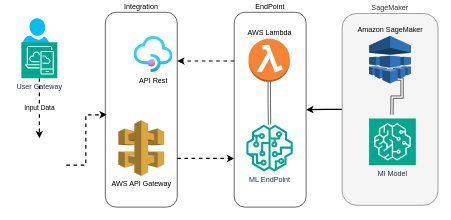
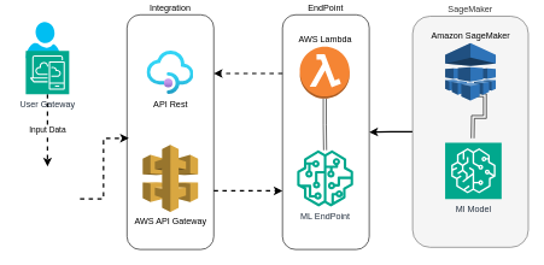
- <mxCell id="11" value="API Rest" style="image;aspect=fixed;html=1;points=[];align=center;fontSize=12;image=img/lib/azure2/integration/API_Management_Services.svg;" vertex="1" parent="1"><mxGeometry x="222.5" y="60" width="65" height="60" as="geometry" /></mxCell>
+ <mxCell id="11" value="API Rest" style="image;aspect=fixed;html=1;points=[];align=center;fontSize=12;image=img/lib/azure2/integration/API_Management_Services.svg;" vertex="1" parent="1"><mxGeometry x="202.5" y="70" width="65" height="60" as="geometry" /></mxCell>
